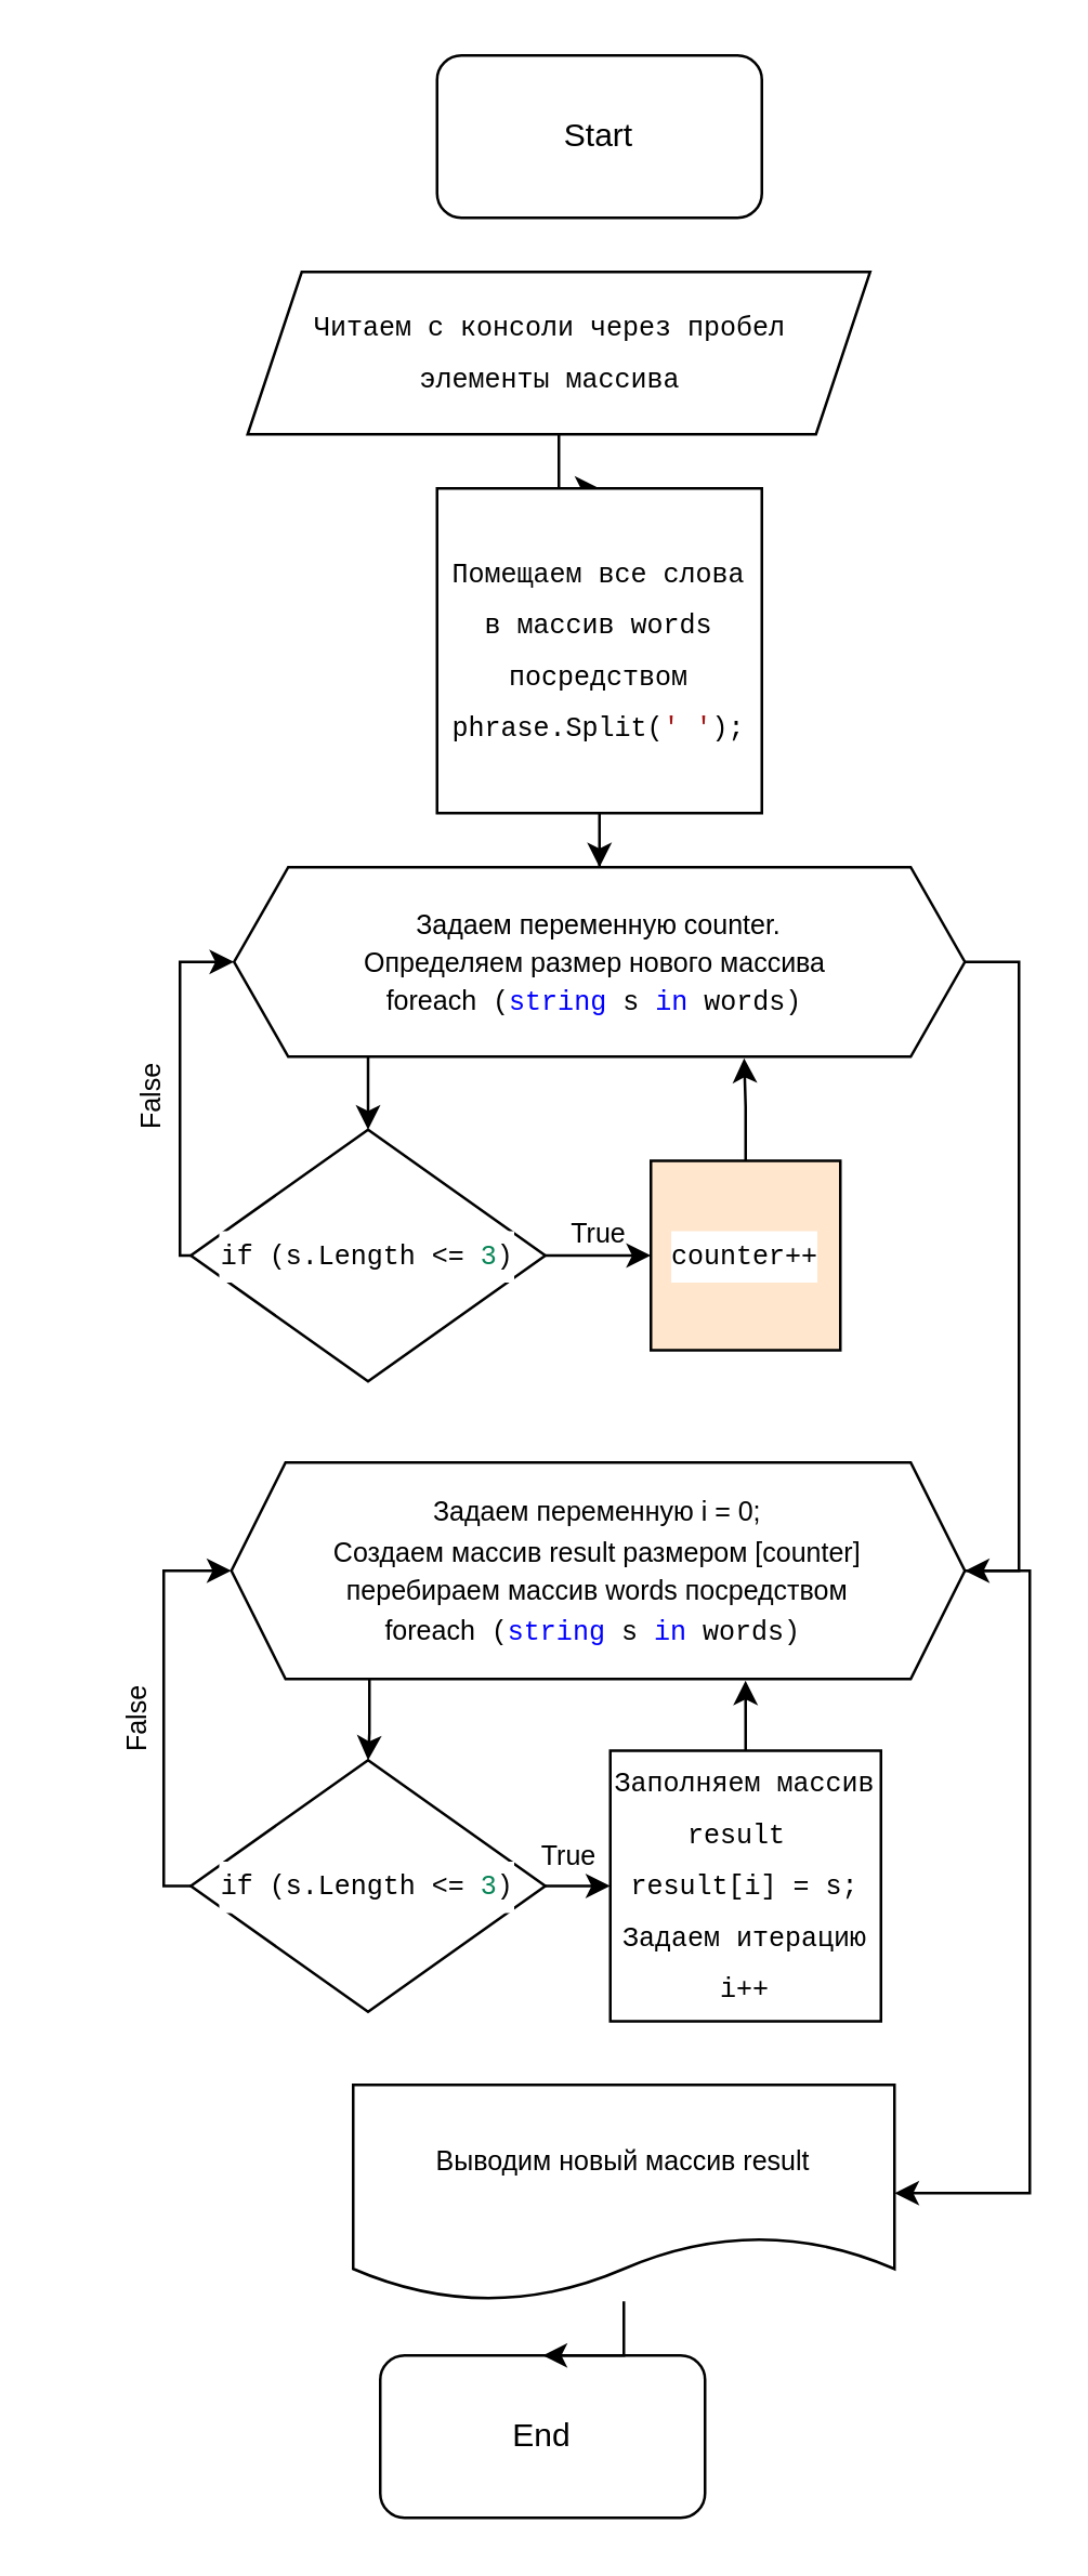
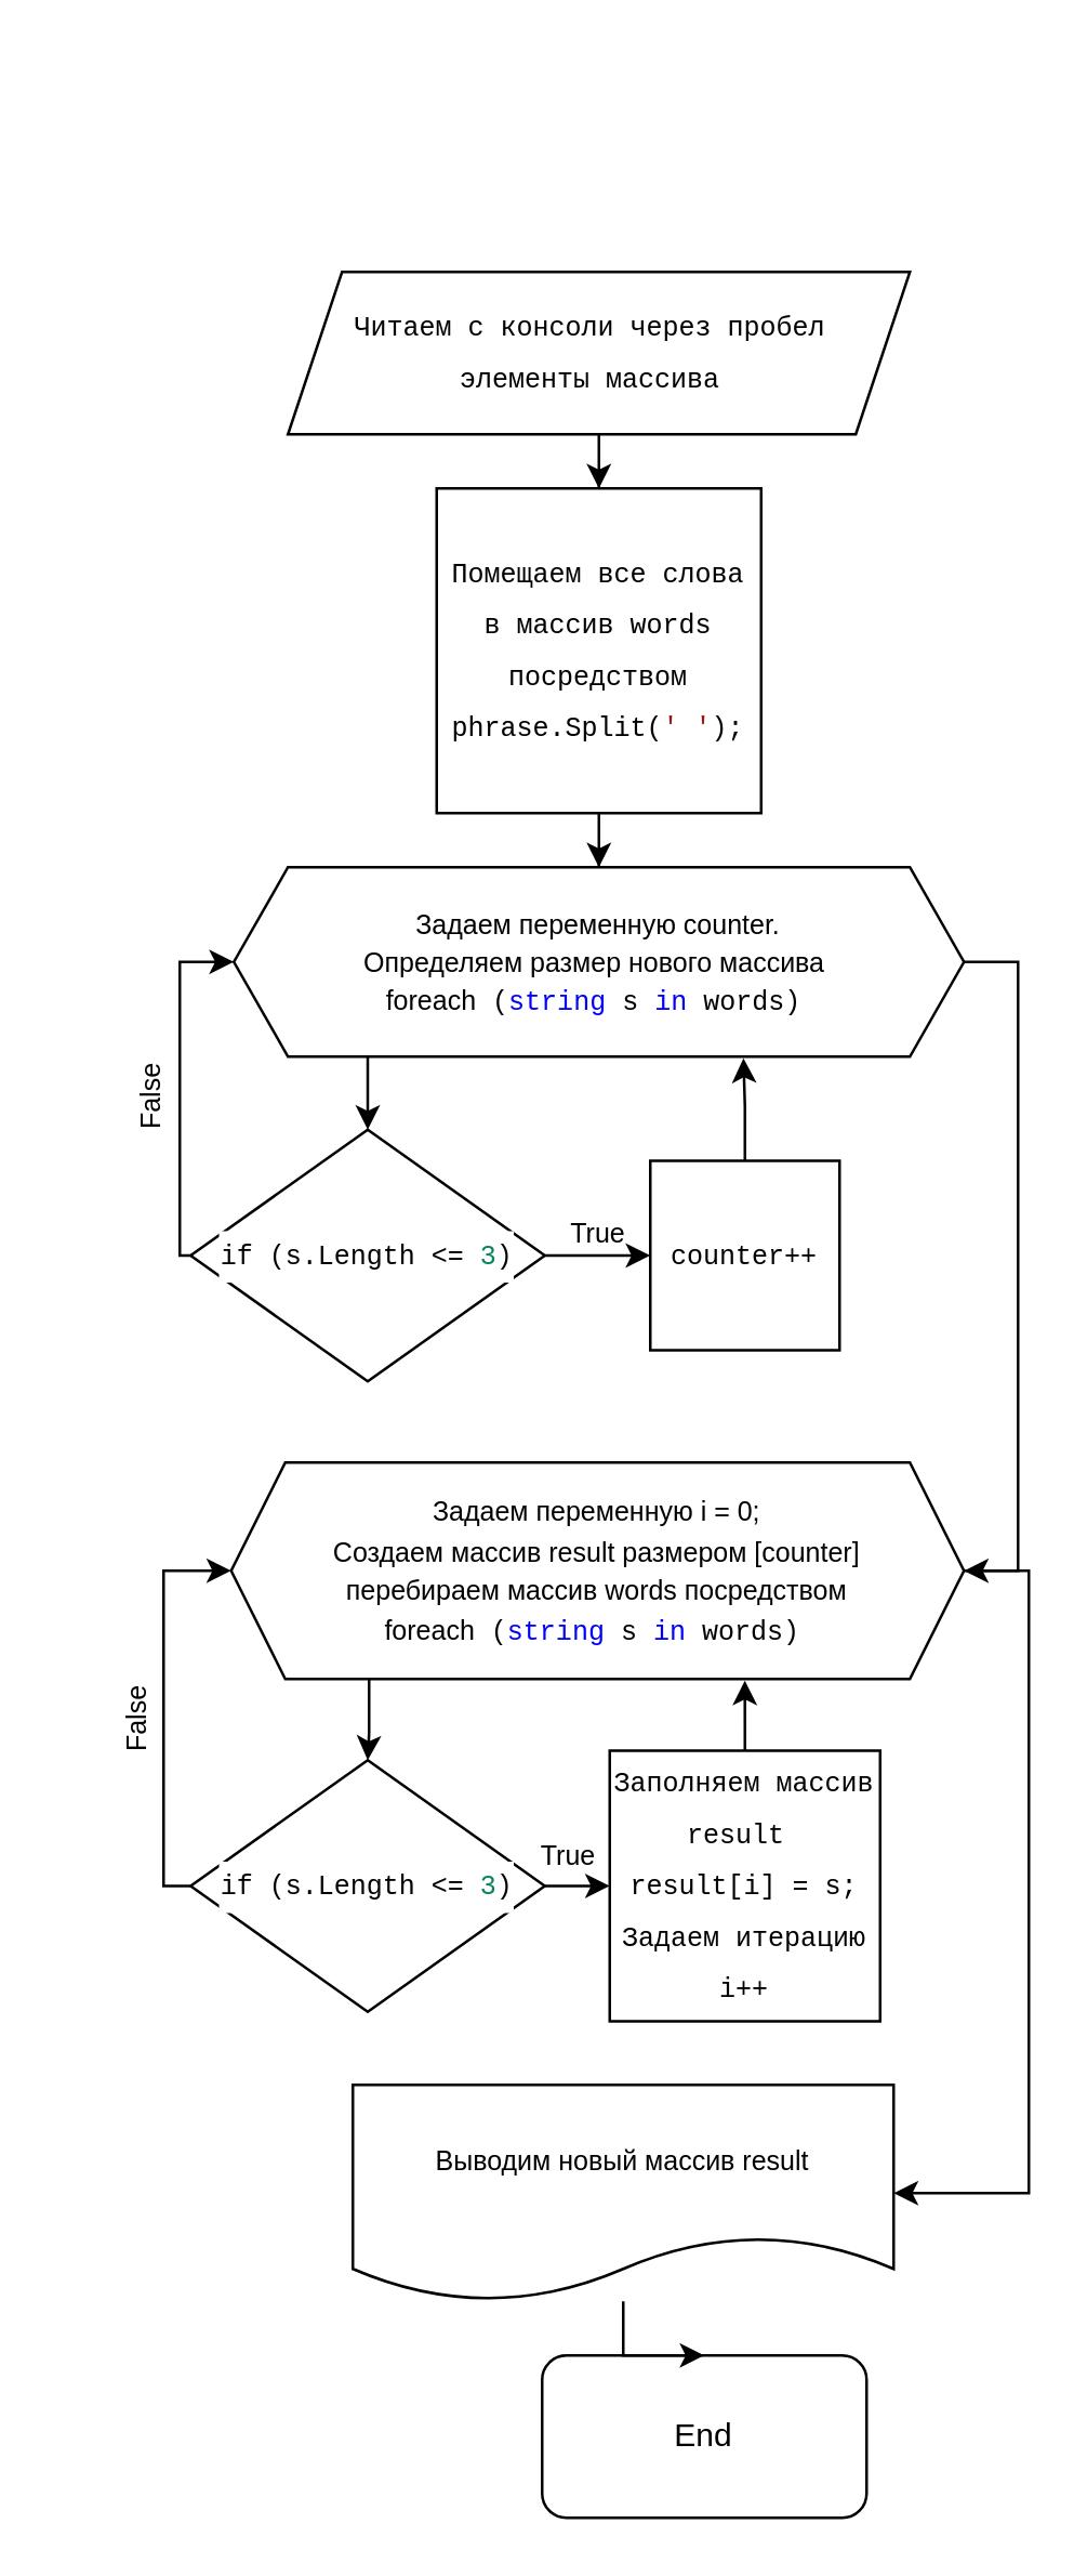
- <mxCell id="2" value="Start" style="rounded=1;whiteSpace=wrap;html=1;" parent="1" vertex="1"><mxGeometry x="161" y="20" width="120" height="60" as="geometry" /></mxCell>
- <mxCell id="5" value="&lt;div style=&quot;background-color: rgb(255, 255, 255); font-family: Menlo, Monaco, &amp;quot;Courier New&amp;quot;, monospace; line-height: 18px;&quot;&gt;&lt;font style=&quot;font-size: 10px;&quot;&gt;Читаем с консоли через пробел&amp;nbsp;&lt;/font&gt;&lt;/div&gt;&lt;div style=&quot;background-color: rgb(255, 255, 255); font-family: Menlo, Monaco, &amp;quot;Courier New&amp;quot;, monospace; line-height: 18px;&quot;&gt;&lt;font style=&quot;font-size: 10px;&quot;&gt;элементы массива&amp;nbsp;&lt;/font&gt;&lt;/div&gt;" style="shape=parallelogram;perimeter=parallelogramPerimeter;whiteSpace=wrap;html=1;fixedSize=1;" vertex="1" parent="1"><mxGeometry x="91" y="100" width="230" height="60" as="geometry" /></mxCell>
+ <mxCell id="5" value="&lt;div style=&quot;background-color: rgb(255, 255, 255); font-family: Menlo, Monaco, &amp;quot;Courier New&amp;quot;, monospace; line-height: 18px;&quot;&gt;&lt;font style=&quot;font-size: 10px;&quot;&gt;Читаем с консоли через пробел&amp;nbsp;&lt;/font&gt;&lt;/div&gt;&lt;div style=&quot;background-color: rgb(255, 255, 255); font-family: Menlo, Monaco, &amp;quot;Courier New&amp;quot;, monospace; line-height: 18px;&quot;&gt;&lt;font style=&quot;font-size: 10px;&quot;&gt;элементы массива&amp;nbsp;&lt;/font&gt;&lt;/div&gt;" style="shape=parallelogram;perimeter=parallelogramPerimeter;whiteSpace=wrap;html=1;fixedSize=1;" vertex="1" parent="1"><mxGeometry x="106" y="100" width="230" height="60" as="geometry" /></mxCell>
- <mxCell id="15" value="&lt;div style=&quot;background-color: rgb(255, 255, 255); font-family: Menlo, Monaco, &amp;quot;Courier New&amp;quot;, monospace; line-height: 18px;&quot;&gt;&lt;font style=&quot;font-size: 10px;&quot;&gt;counter++&lt;/font&gt;&lt;/div&gt;" style="whiteSpace=wrap;html=1;aspect=fixed;fillColor=#ffe6cc;" vertex="1" parent="1"><mxGeometry x="240" y="428.5" width="70" height="70" as="geometry" /></mxCell>
+ <mxCell id="15" value="&lt;div style=&quot;background-color: rgb(255, 255, 255); font-family: Menlo, Monaco, &amp;quot;Courier New&amp;quot;, monospace; line-height: 18px;&quot;&gt;&lt;font style=&quot;font-size: 10px;&quot;&gt;counter++&lt;/font&gt;&lt;/div&gt;" style="whiteSpace=wrap;html=1;aspect=fixed;" vertex="1" parent="1"><mxGeometry x="240" y="428.5" width="70" height="70" as="geometry" /></mxCell>
- <mxCell id="3" value="End" style="rounded=1;whiteSpace=wrap;html=1;" parent="1" vertex="1"><mxGeometry x="140" y="870" width="120" height="60" as="geometry" /></mxCell>
+ <mxCell id="3" value="End" style="rounded=1;whiteSpace=wrap;html=1;" parent="1" vertex="1"><mxGeometry x="200" y="870" width="120" height="60" as="geometry" /></mxCell>
